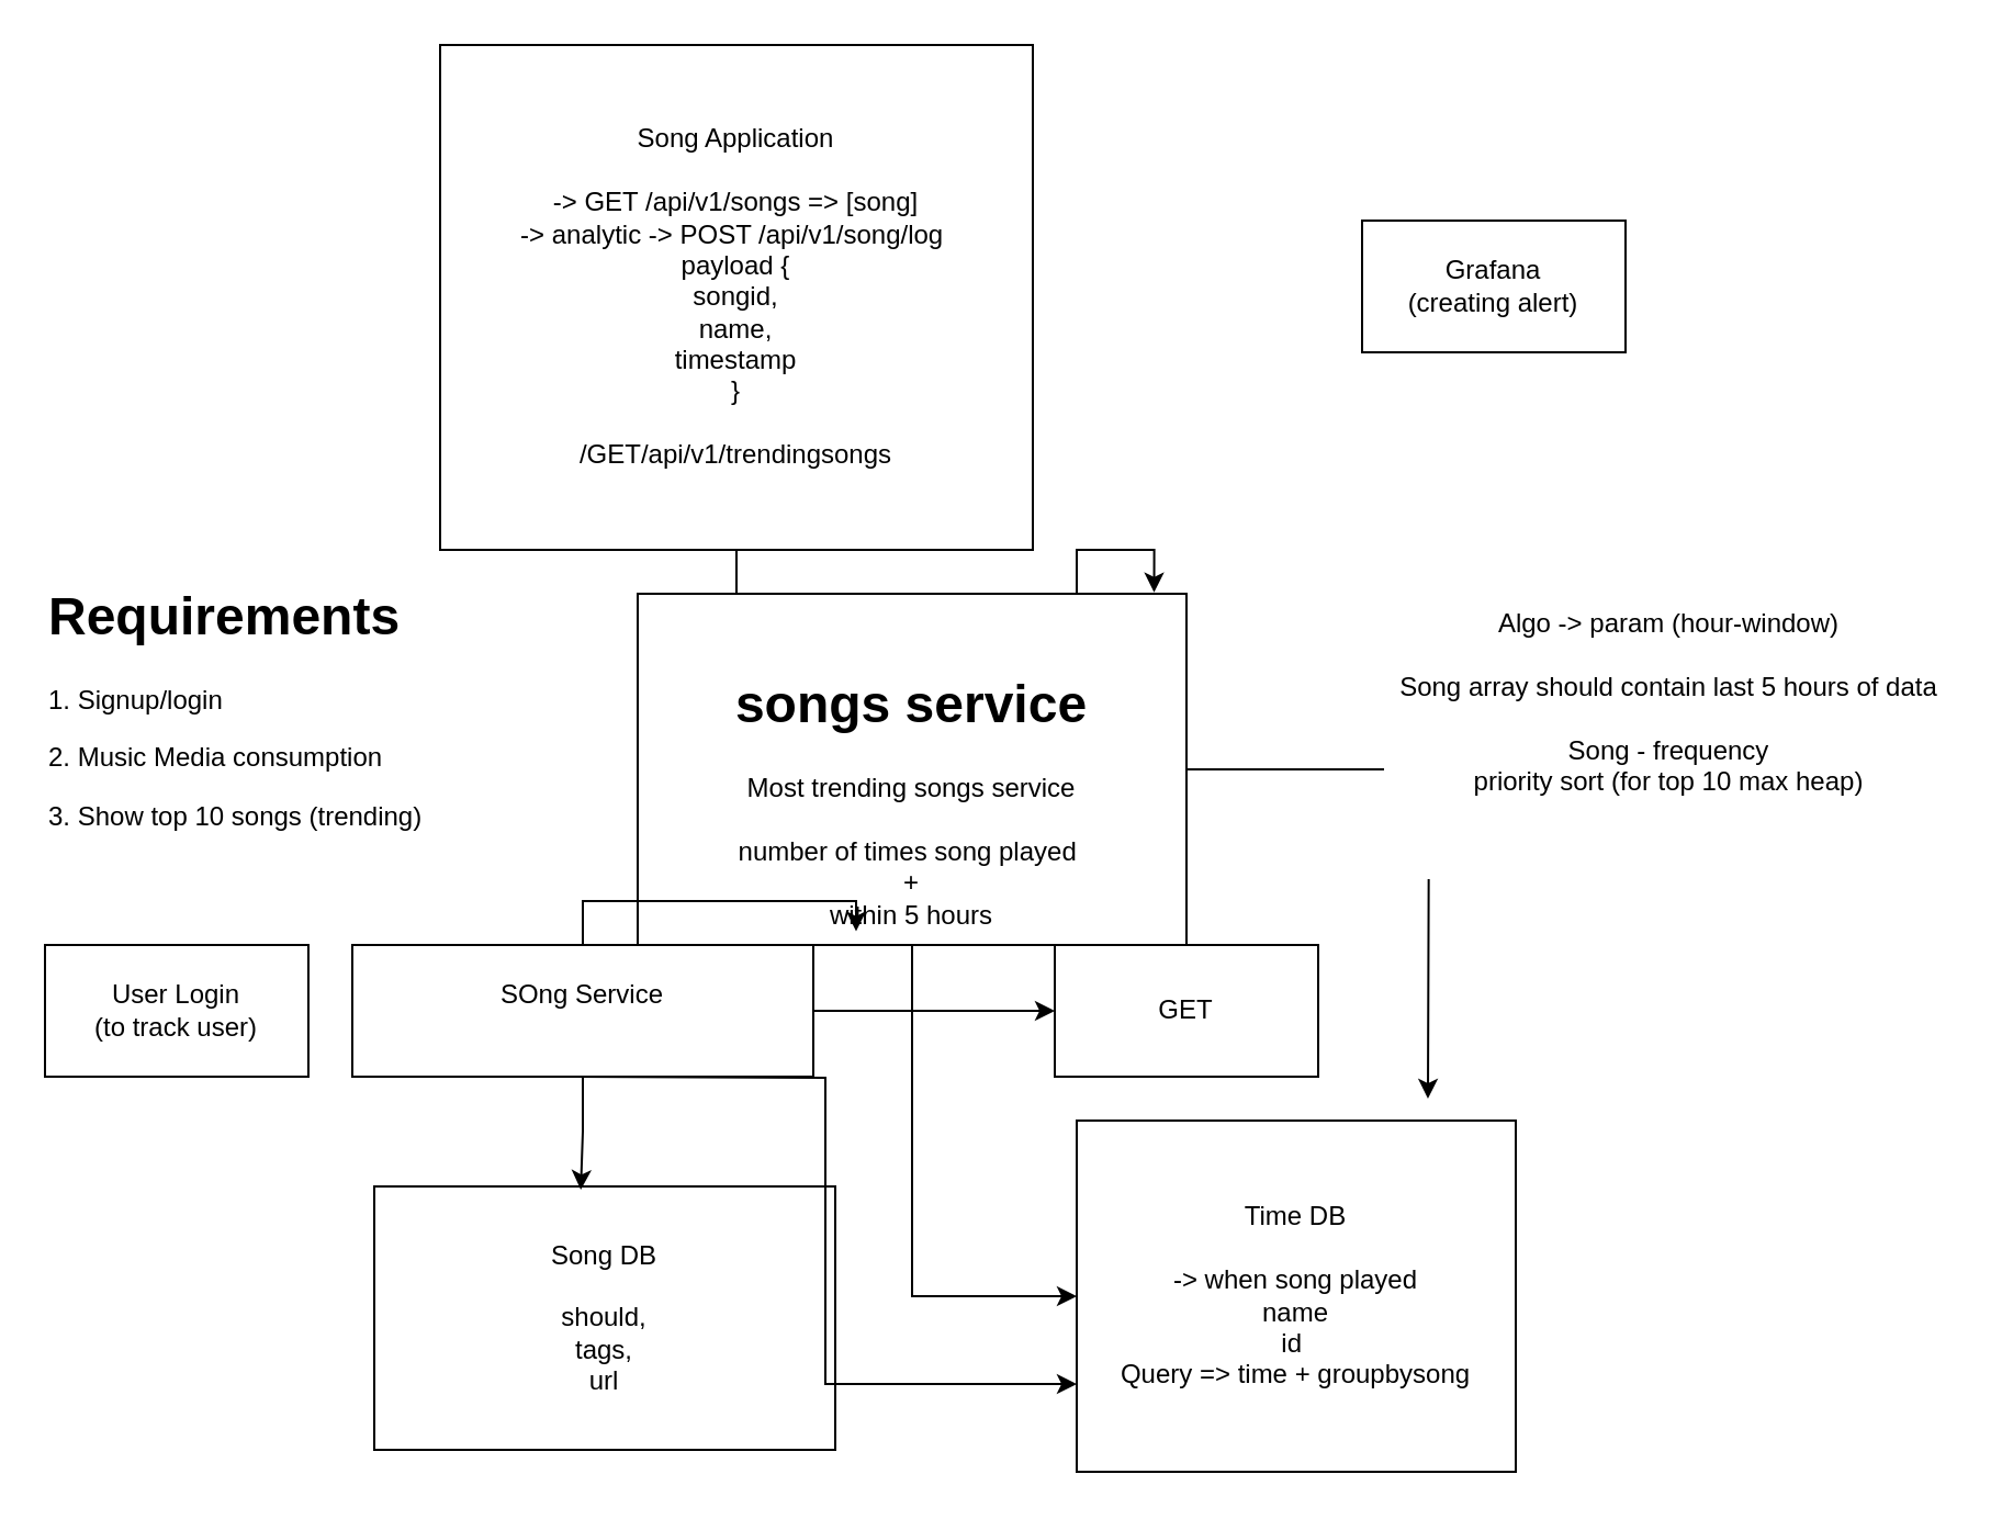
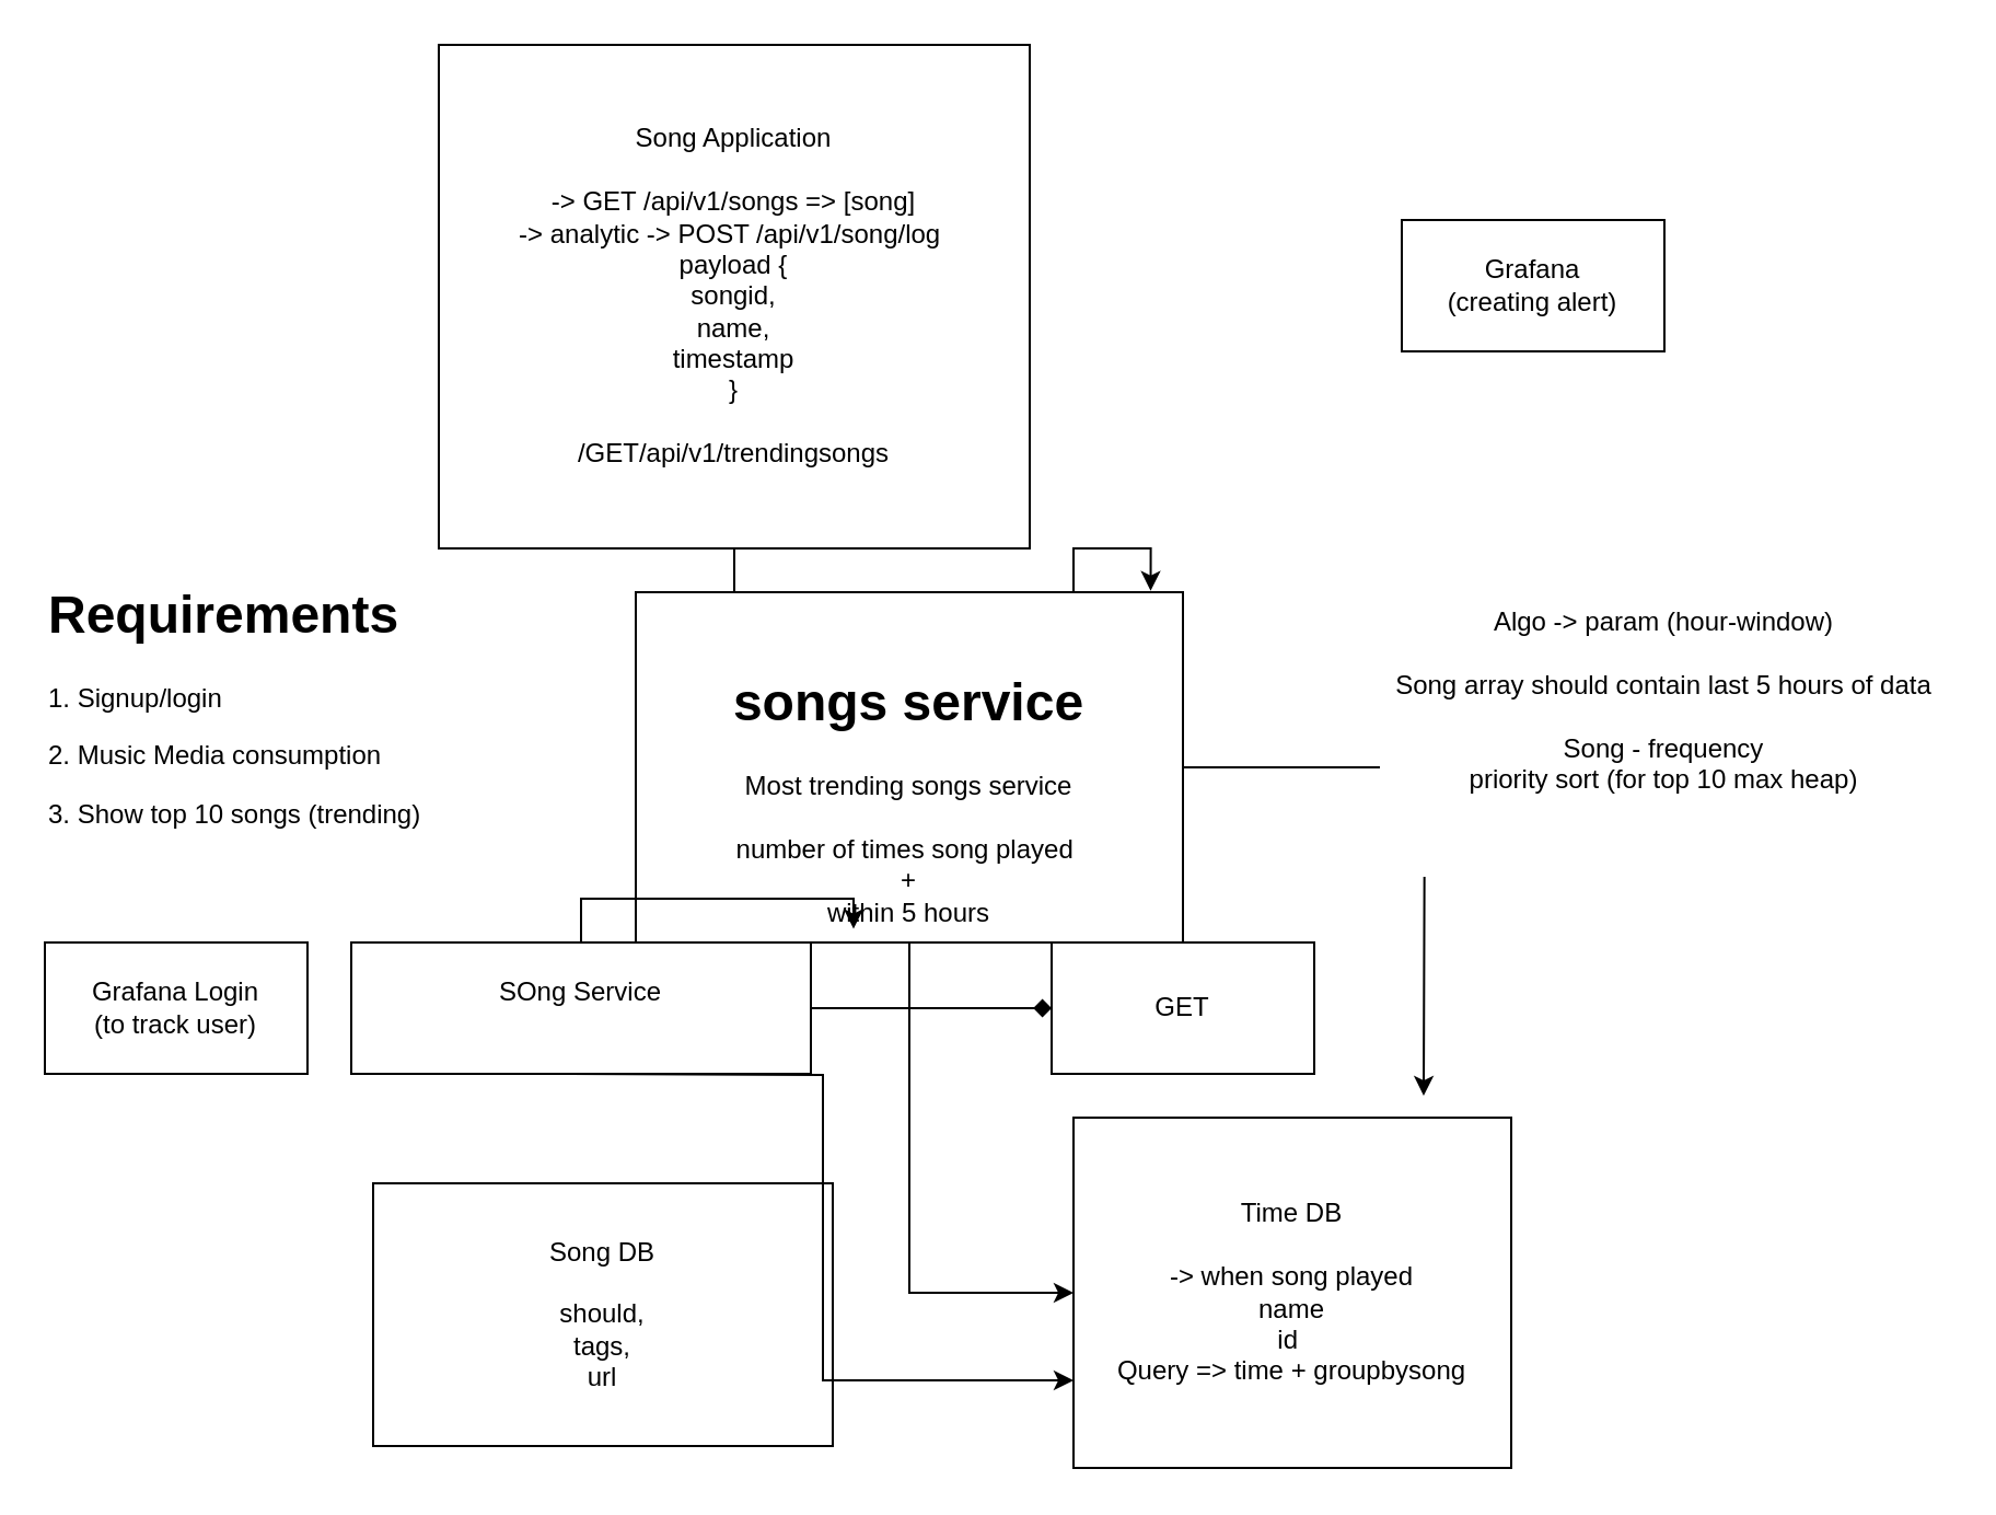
- <mxCell id="18" value="Grafana&lt;div&gt;(creating alert)&lt;/div&gt;" style="rounded=0;whiteSpace=wrap;html=1;" vertex="1" parent="1"><mxGeometry x="620" y="100" width="120" height="60" as="geometry" /></mxCell>
+ <mxCell id="18" value="Grafana&lt;div&gt;(creating alert)&lt;/div&gt;" style="rounded=0;whiteSpace=wrap;html=1;" vertex="1" parent="1"><mxGeometry x="640" y="100" width="120" height="60" as="geometry" /></mxCell>
- <mxCell id="3" value="User Login&lt;div&gt;(to track user)&lt;/div&gt;" style="rounded=0;whiteSpace=wrap;html=1;" vertex="1" parent="1"><mxGeometry x="20" y="430" width="120" height="60" as="geometry" /></mxCell>
+ <mxCell id="3" value="Grafana Login&lt;div&gt;(to track user)&lt;/div&gt;" style="rounded=0;whiteSpace=wrap;html=1;" vertex="1" parent="1"><mxGeometry x="20" y="430" width="120" height="60" as="geometry" /></mxCell>
- <mxCell id="4" style="edgeStyle=orthogonalEdgeStyle;rounded=0;orthogonalLoop=1;jettySize=auto;html=1;entryX=0;entryY=0.5;entryDx=0;entryDy=0;" edge="1" parent="1" source="5" target="7"><mxGeometry relative="1" as="geometry" /></mxCell>
+ <mxCell id="4" style="edgeStyle=orthogonalEdgeStyle;rounded=0;orthogonalLoop=1;jettySize=auto;html=1;entryX=0;entryY=0.5;entryDx=0;entryDy=0;endArrow=diamond;" edge="1" parent="1" source="5" target="7"><mxGeometry relative="1" as="geometry" /></mxCell>
- <mxCell id="13" style="edgeStyle=orthogonalEdgeStyle;rounded=0;orthogonalLoop=1;jettySize=auto;html=1;entryX=0.448;entryY=0.013;entryDx=0;entryDy=0;entryPerimeter=0;" edge="1" parent="1" source="5" target="6"><mxGeometry relative="1" as="geometry" /></mxCell>
